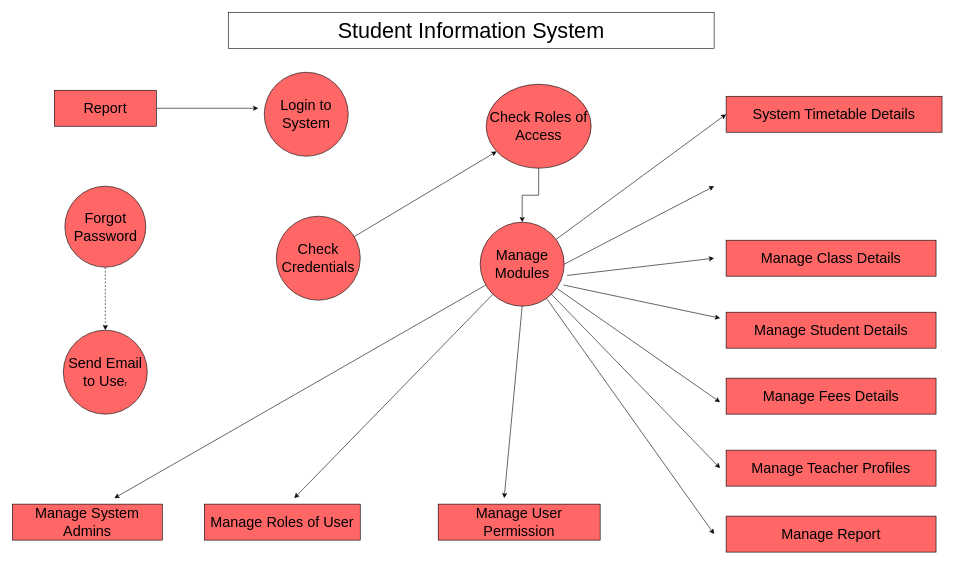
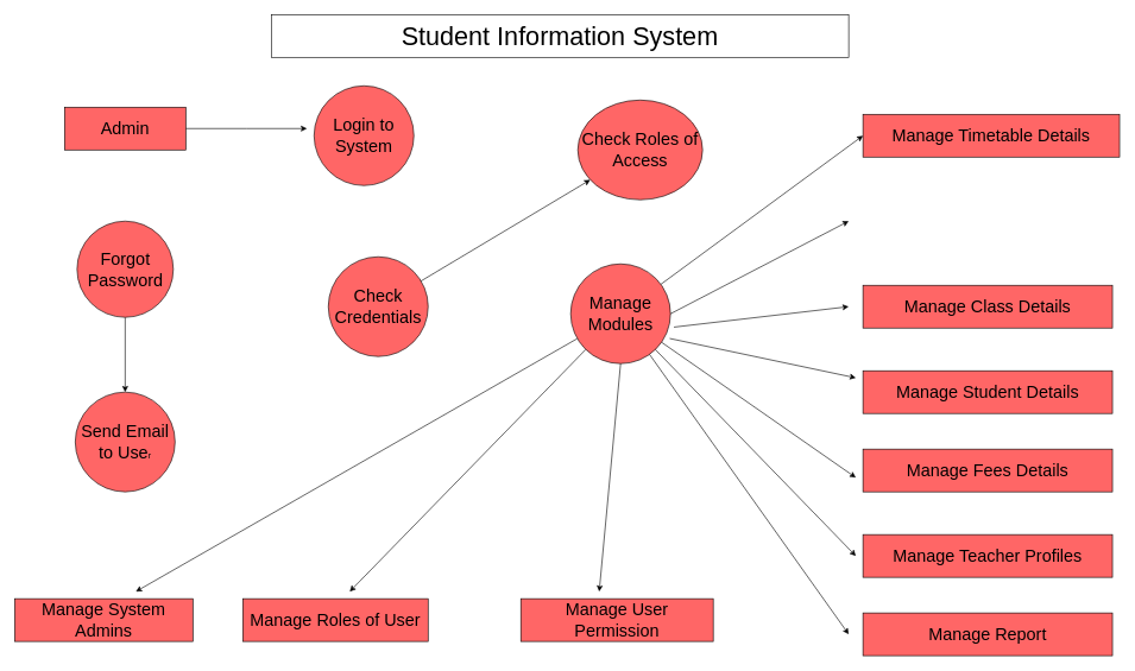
- <mxCell id="4" value="&lt;font style=&quot;font-size: 24px;&quot;&gt;Report&lt;/font&gt;" style="rounded=0;whiteSpace=wrap;html=1;fillColor=#FF6666;" vertex="1" parent="1"><mxGeometry x="90" y="150" width="170" height="60" as="geometry" /></mxCell>
+ <mxCell id="4" value="&lt;font style=&quot;font-size: 24px;&quot;&gt;Admin&lt;/font&gt;" style="rounded=0;whiteSpace=wrap;html=1;fillColor=#FF6666;" vertex="1" parent="1"><mxGeometry x="90" y="150" width="170" height="60" as="geometry" /></mxCell>
- <mxCell id="15" value="&lt;font style=&quot;font-size: 24px;&quot;&gt;System Timetable Details&lt;/font&gt;" style="rounded=0;whiteSpace=wrap;html=1;fillColor=#FF6666;" vertex="1" parent="1"><mxGeometry x="1210" y="160" width="360" height="60" as="geometry" /></mxCell>
+ <mxCell id="15" value="&lt;font style=&quot;font-size: 24px;&quot;&gt;Manage Timetable Details&lt;/font&gt;" style="rounded=0;whiteSpace=wrap;html=1;fillColor=#FF6666;" vertex="1" parent="1"><mxGeometry x="1210" y="160" width="360" height="60" as="geometry" /></mxCell>
- <mxCell id="10" value="" style="edgeStyle=orthogonalEdgeStyle;rounded=0;orthogonalLoop=1;jettySize=auto;html=1;" edge="1" parent="1" source="11" target="9"><mxGeometry relative="1" as="geometry" /></mxCell>
- <mxCell id="5" value="" style="edgeStyle=orthogonalEdgeStyle;rounded=0;orthogonalLoop=1;jettySize=auto;html=1;dashed=1;" edge="1" parent="1" source="6" target="7"><mxGeometry relative="1" as="geometry" /></mxCell>
+ <mxCell id="5" value="" style="edgeStyle=orthogonalEdgeStyle;rounded=0;orthogonalLoop=1;jettySize=auto;html=1;" edge="1" parent="1" source="6" target="7"><mxGeometry relative="1" as="geometry" /></mxCell>
